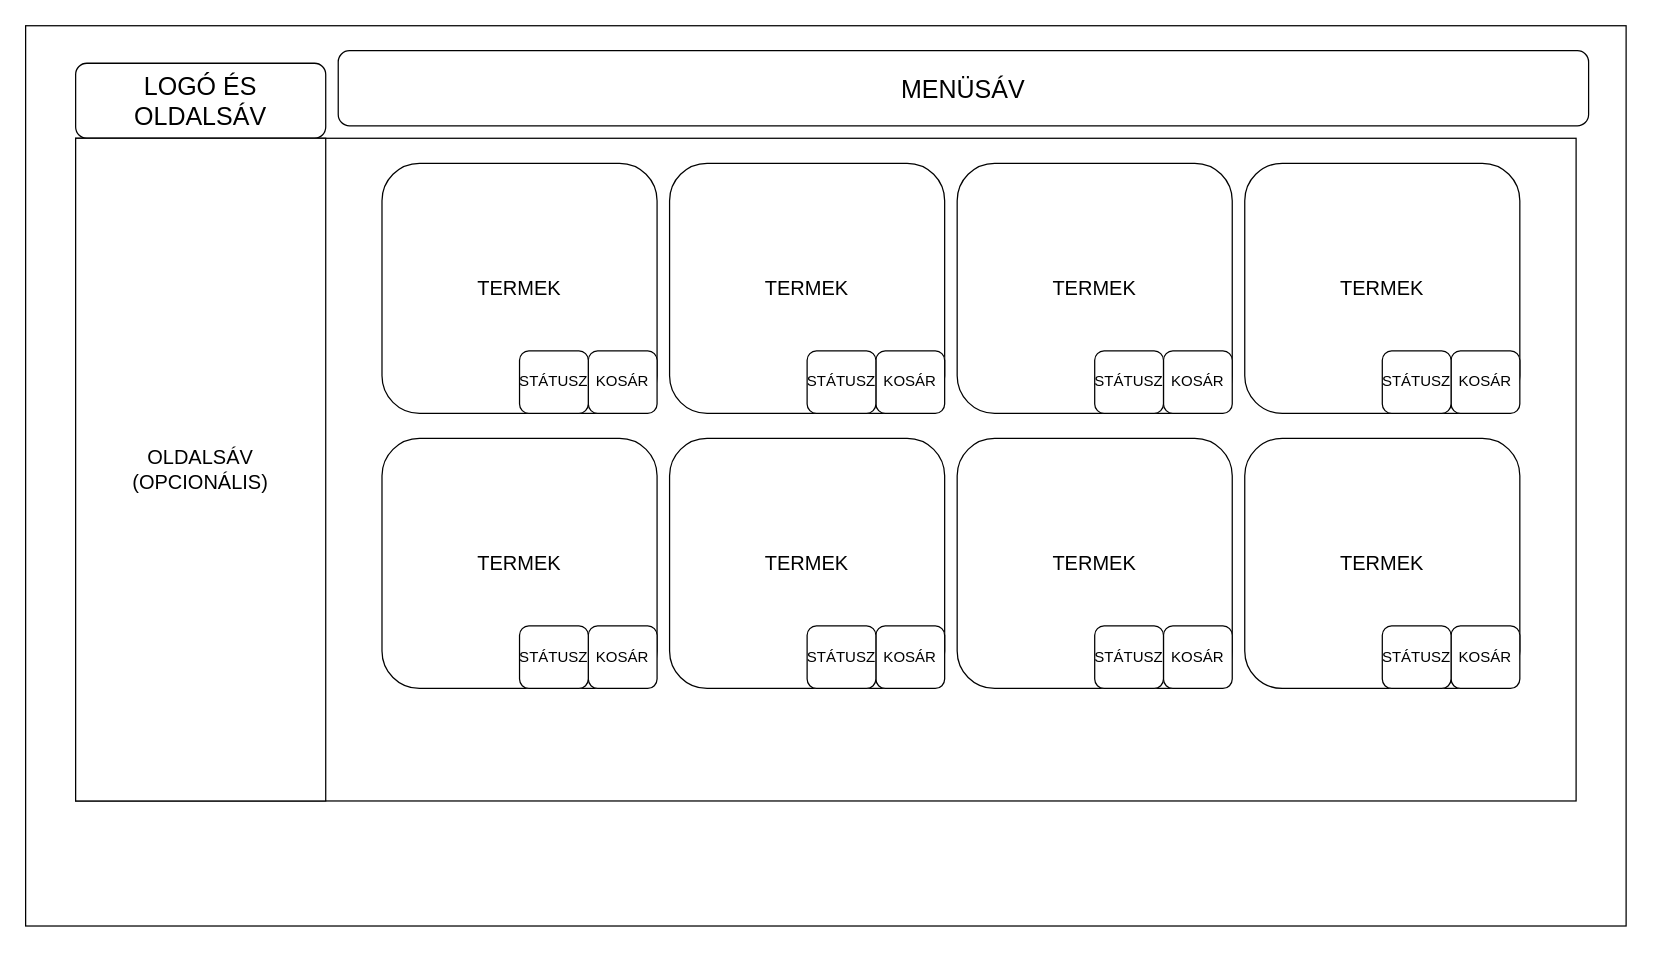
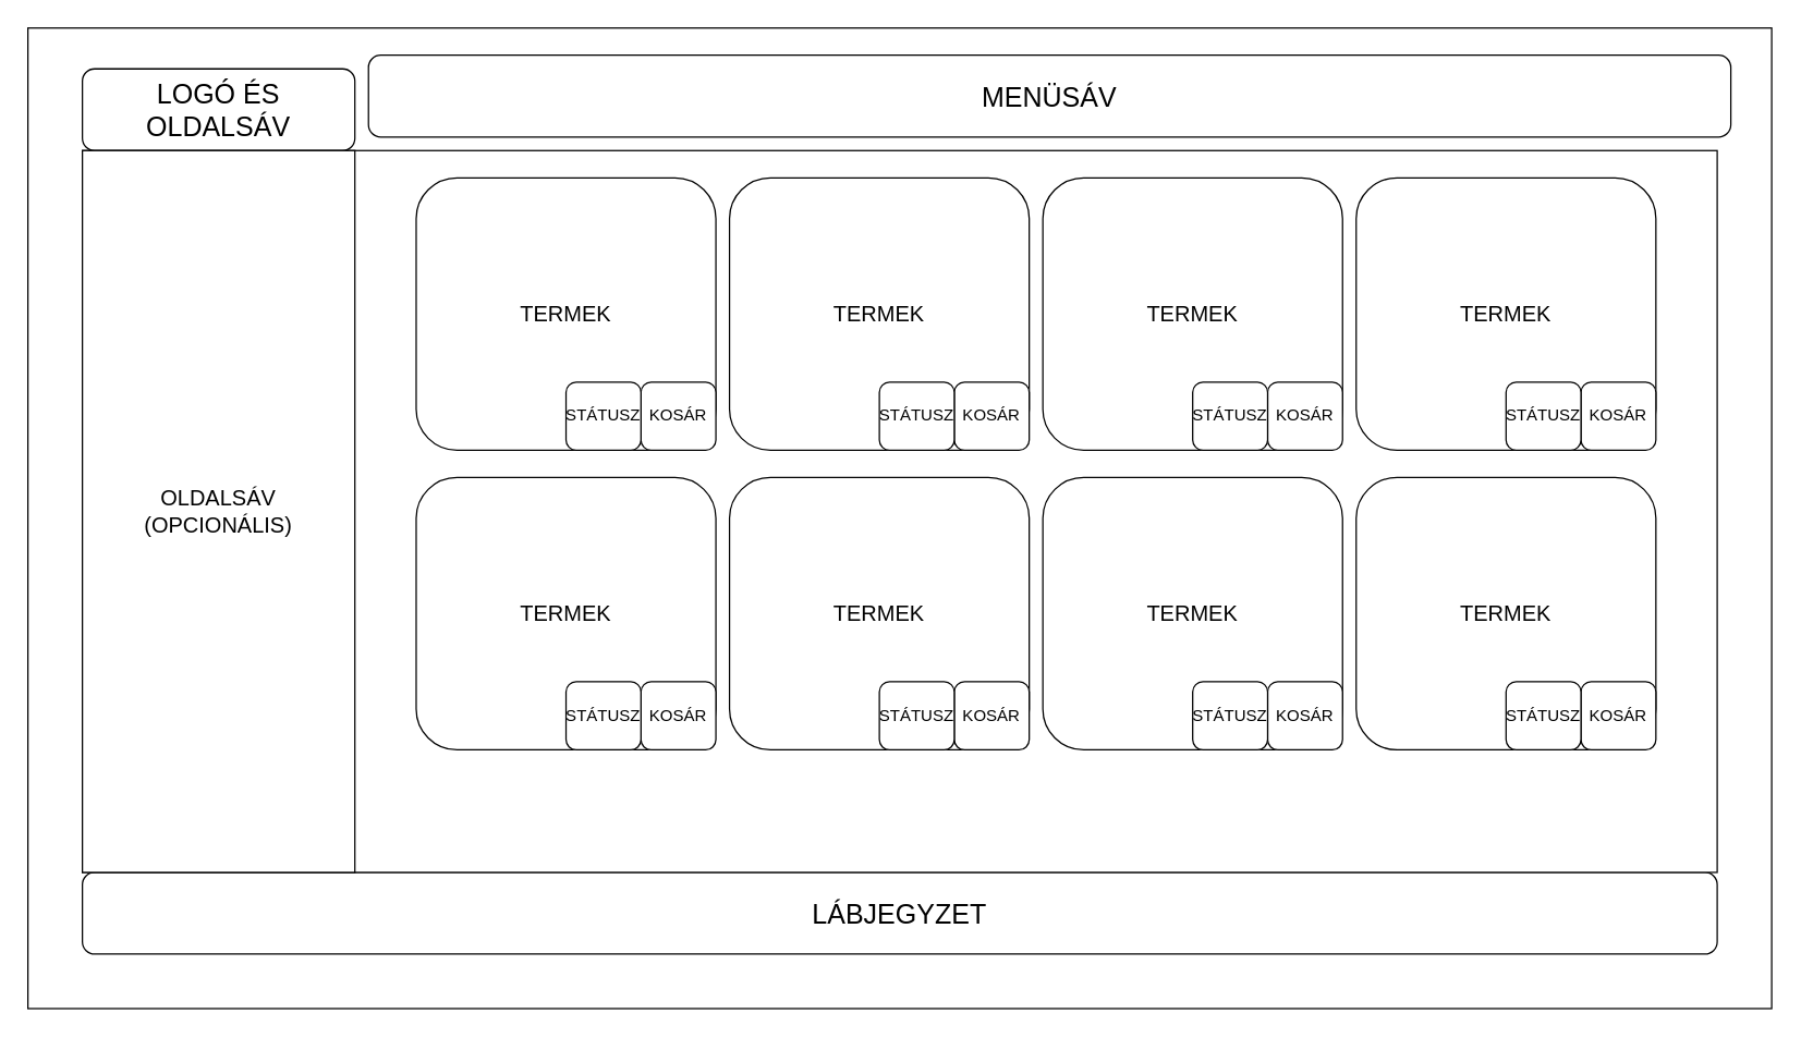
+ <mxCell id="4" value="LÁBJEGYZET" style="rounded=1;whiteSpace=wrap;html=1;fontSize=20;" vertex="1" parent="1"><mxGeometry x="60" y="640" width="1200" height="60" as="geometry" /></mxCell>
